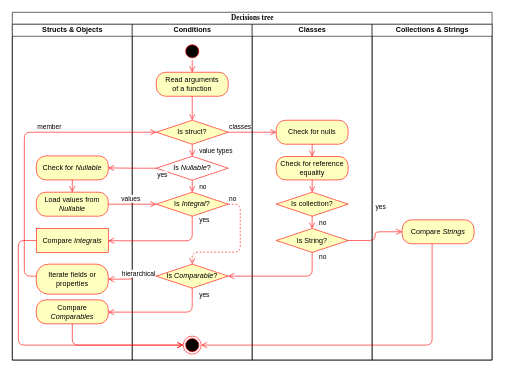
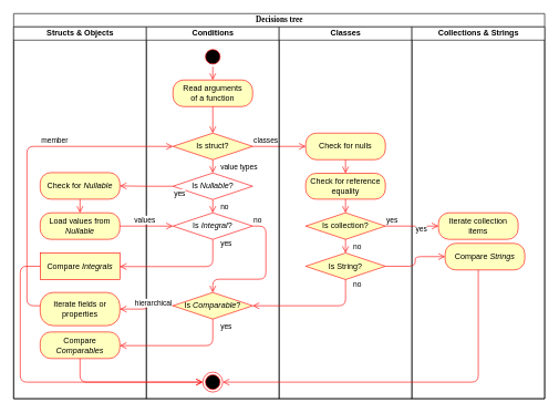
- <mxCell id="30" value="Is &lt;i&gt;Integral&lt;/i&gt;?&lt;br&gt;" style="rhombus;whiteSpace=wrap;html=1;fillColor=#ffffc0;strokeColor=#ff0000;rounded=0;shadow=0;comic=0;" parent="16" vertex="1"><mxGeometry x="40" y="280" width="120" height="40" as="geometry" /></mxCell>
+ <mxCell id="30" value="Is &lt;i&gt;Integral&lt;/i&gt;?&lt;br&gt;" style="rhombus;whiteSpace=wrap;html=1;fillColor=#ffffff;strokeColor=#ff0000;rounded=0;shadow=0;comic=0;" parent="16" vertex="1"><mxGeometry x="40" y="280" width="120" height="40" as="geometry" /></mxCell>
+ <mxCell id="58" value="yes" style="edgeStyle=orthogonalEdgeStyle;html=1;align=left;verticalAlign=bottom;endArrow=open;endSize=8;strokeColor=#ff0000;" parent="2" source="41" target="50" edge="1"><mxGeometry x="-1" relative="1" as="geometry"><mxPoint x="1040" y="300" as="targetPoint" /><Array as="points" /><mxPoint as="offset" /></mxGeometry></mxCell>
+ <mxCell id="50" value="Iterate collection items" style="rounded=1;whiteSpace=wrap;html=1;arcSize=40;fontColor=#000000;fillColor=#ffffc0;strokeColor=#ff0000;shadow=0;comic=0;" parent="45" vertex="1"><mxGeometry x="40" y="280" width="120" height="40" as="geometry" /></mxCell>
- <mxCell id="31" value="no" style="edgeStyle=orthogonalEdgeStyle;html=1;align=left;verticalAlign=bottom;endArrow=open;endSize=8;strokeColor=#ff0000;dashed=1;" parent="16" source="30" target="26" edge="1"><mxGeometry x="-1" relative="1" as="geometry"><mxPoint x="260" y="280" as="targetPoint" /><Array as="points"><mxPoint x="180" y="300" /><mxPoint x="180" y="380" /><mxPoint x="100" y="380" /></Array></mxGeometry></mxCell>
+ <mxCell id="31" value="no" style="edgeStyle=orthogonalEdgeStyle;html=1;align=left;verticalAlign=bottom;endArrow=open;endSize=8;strokeColor=#ff0000;" parent="16" source="30" target="26" edge="1"><mxGeometry x="-1" relative="1" as="geometry"><mxPoint x="260" y="280" as="targetPoint" /><Array as="points"><mxPoint x="180" y="300" /><mxPoint x="180" y="380" /><mxPoint x="100" y="380" /></Array></mxGeometry></mxCell>
